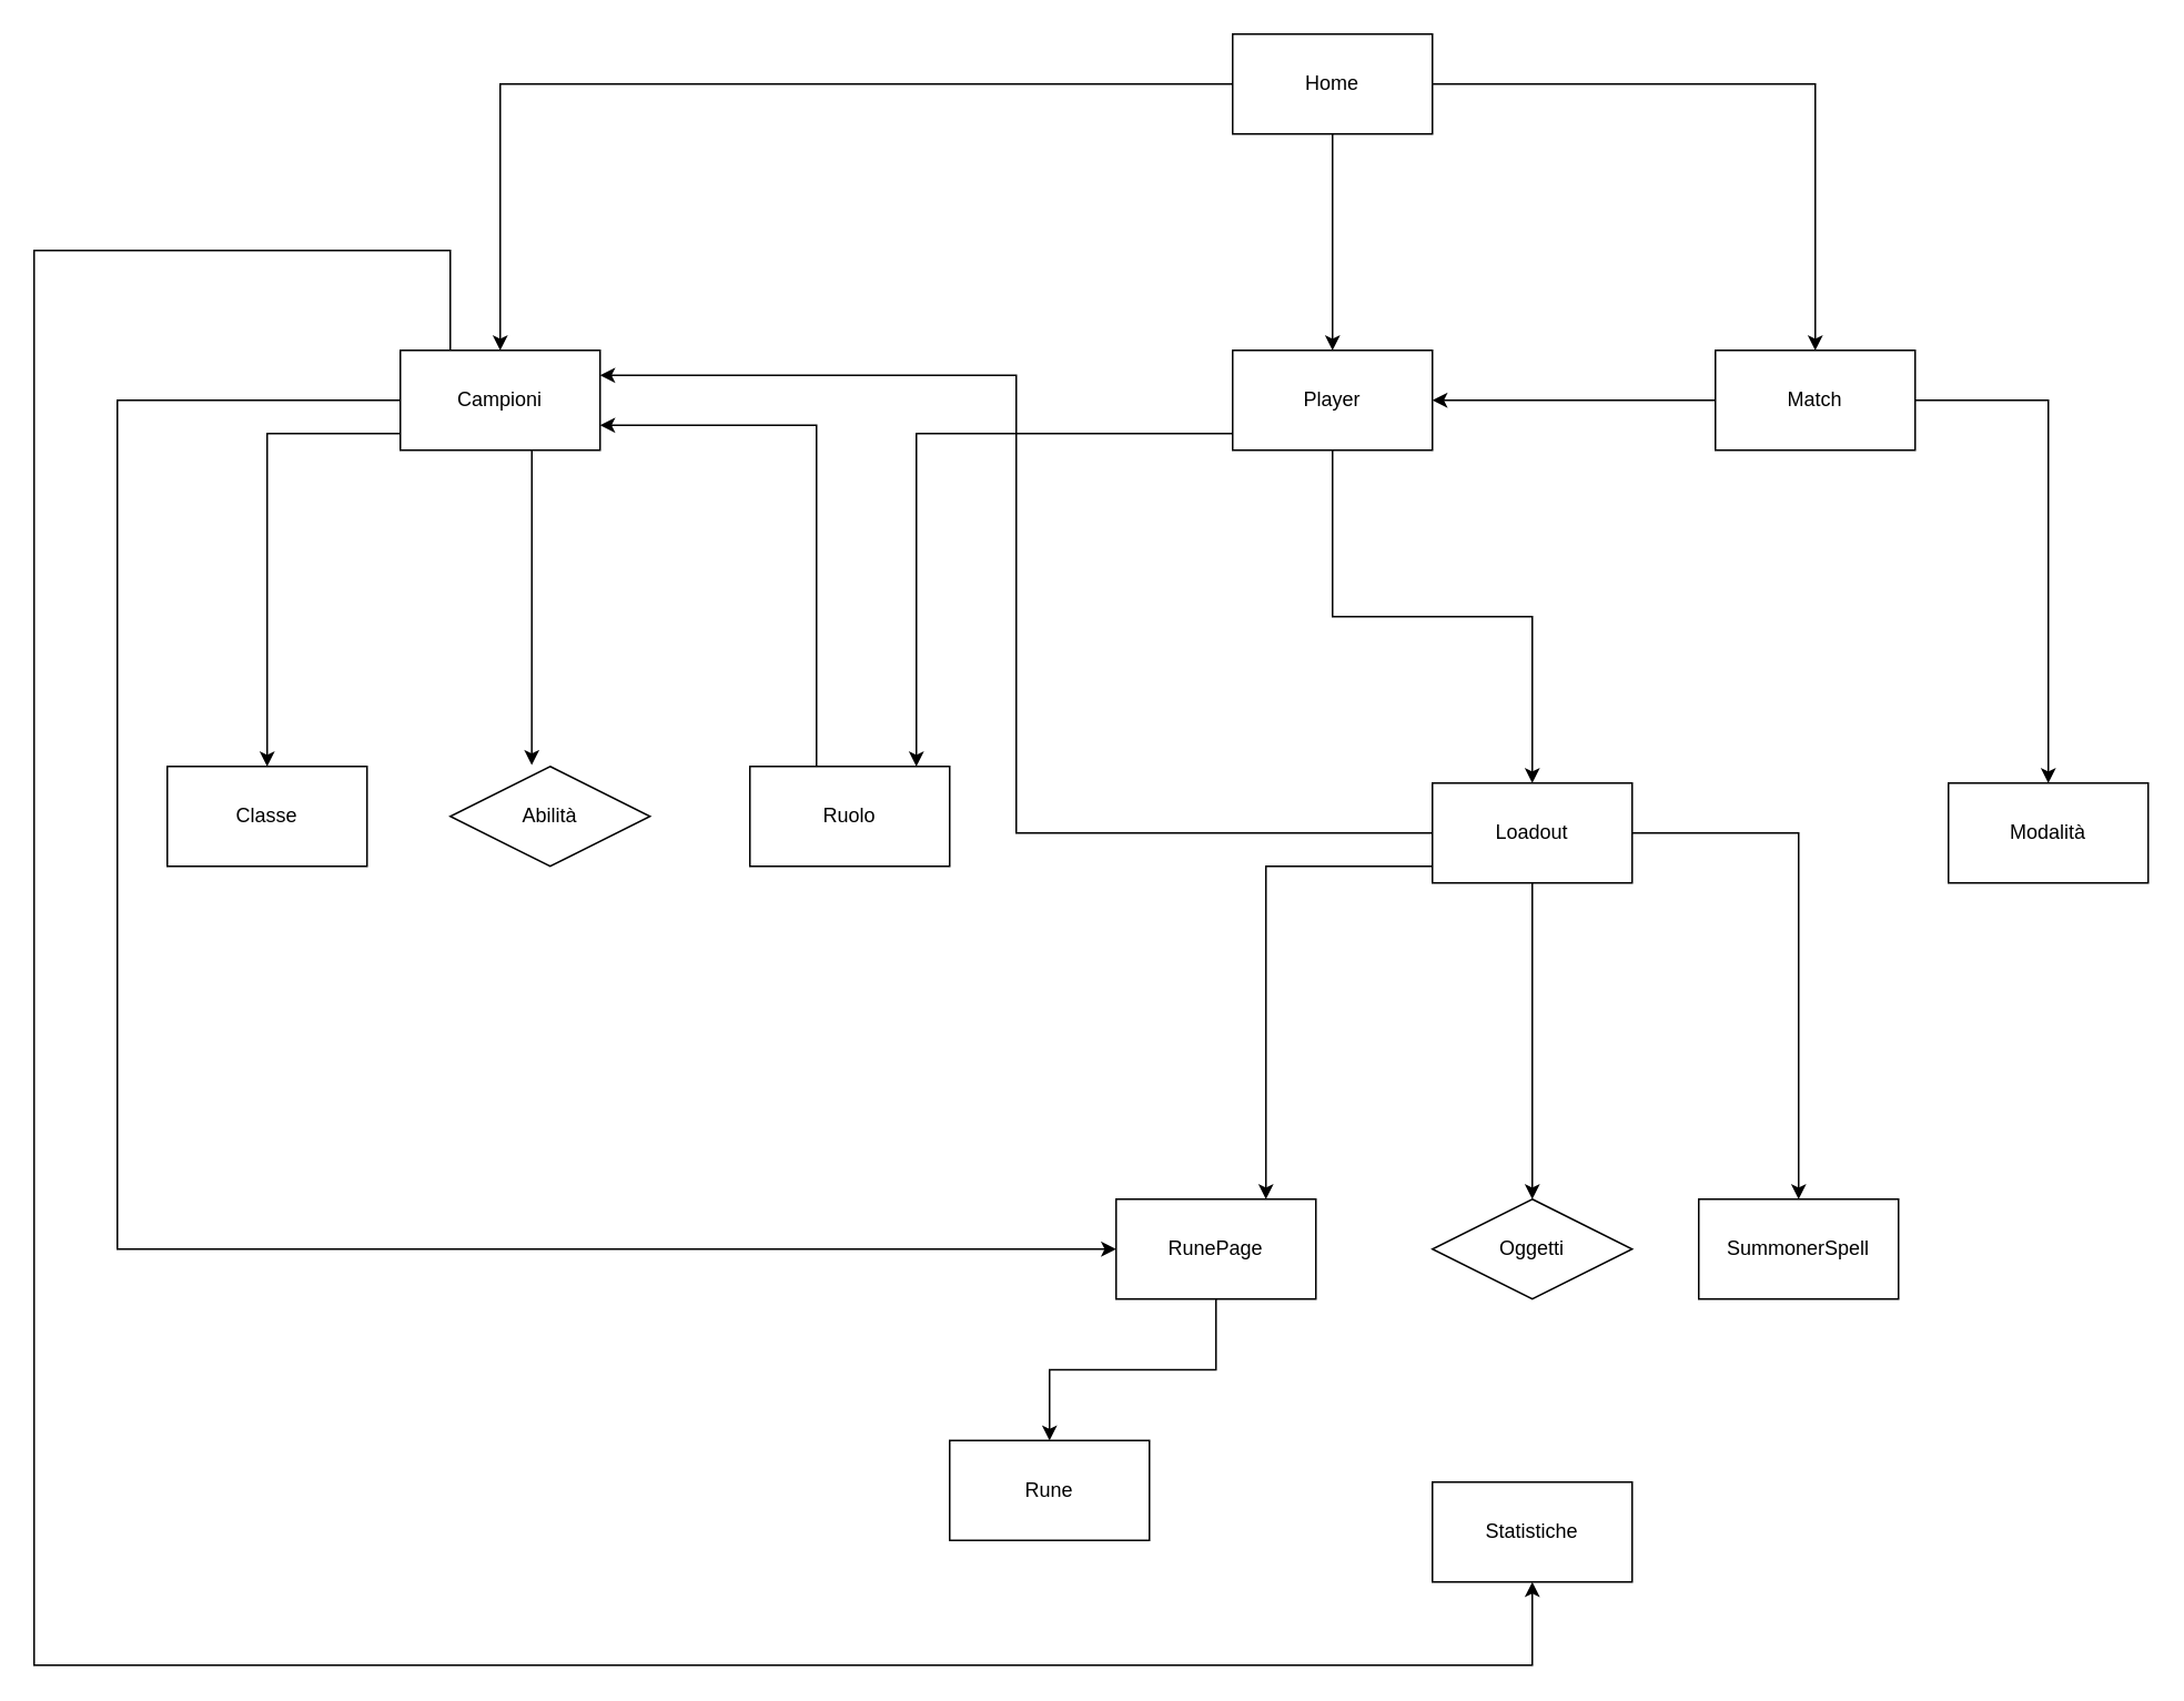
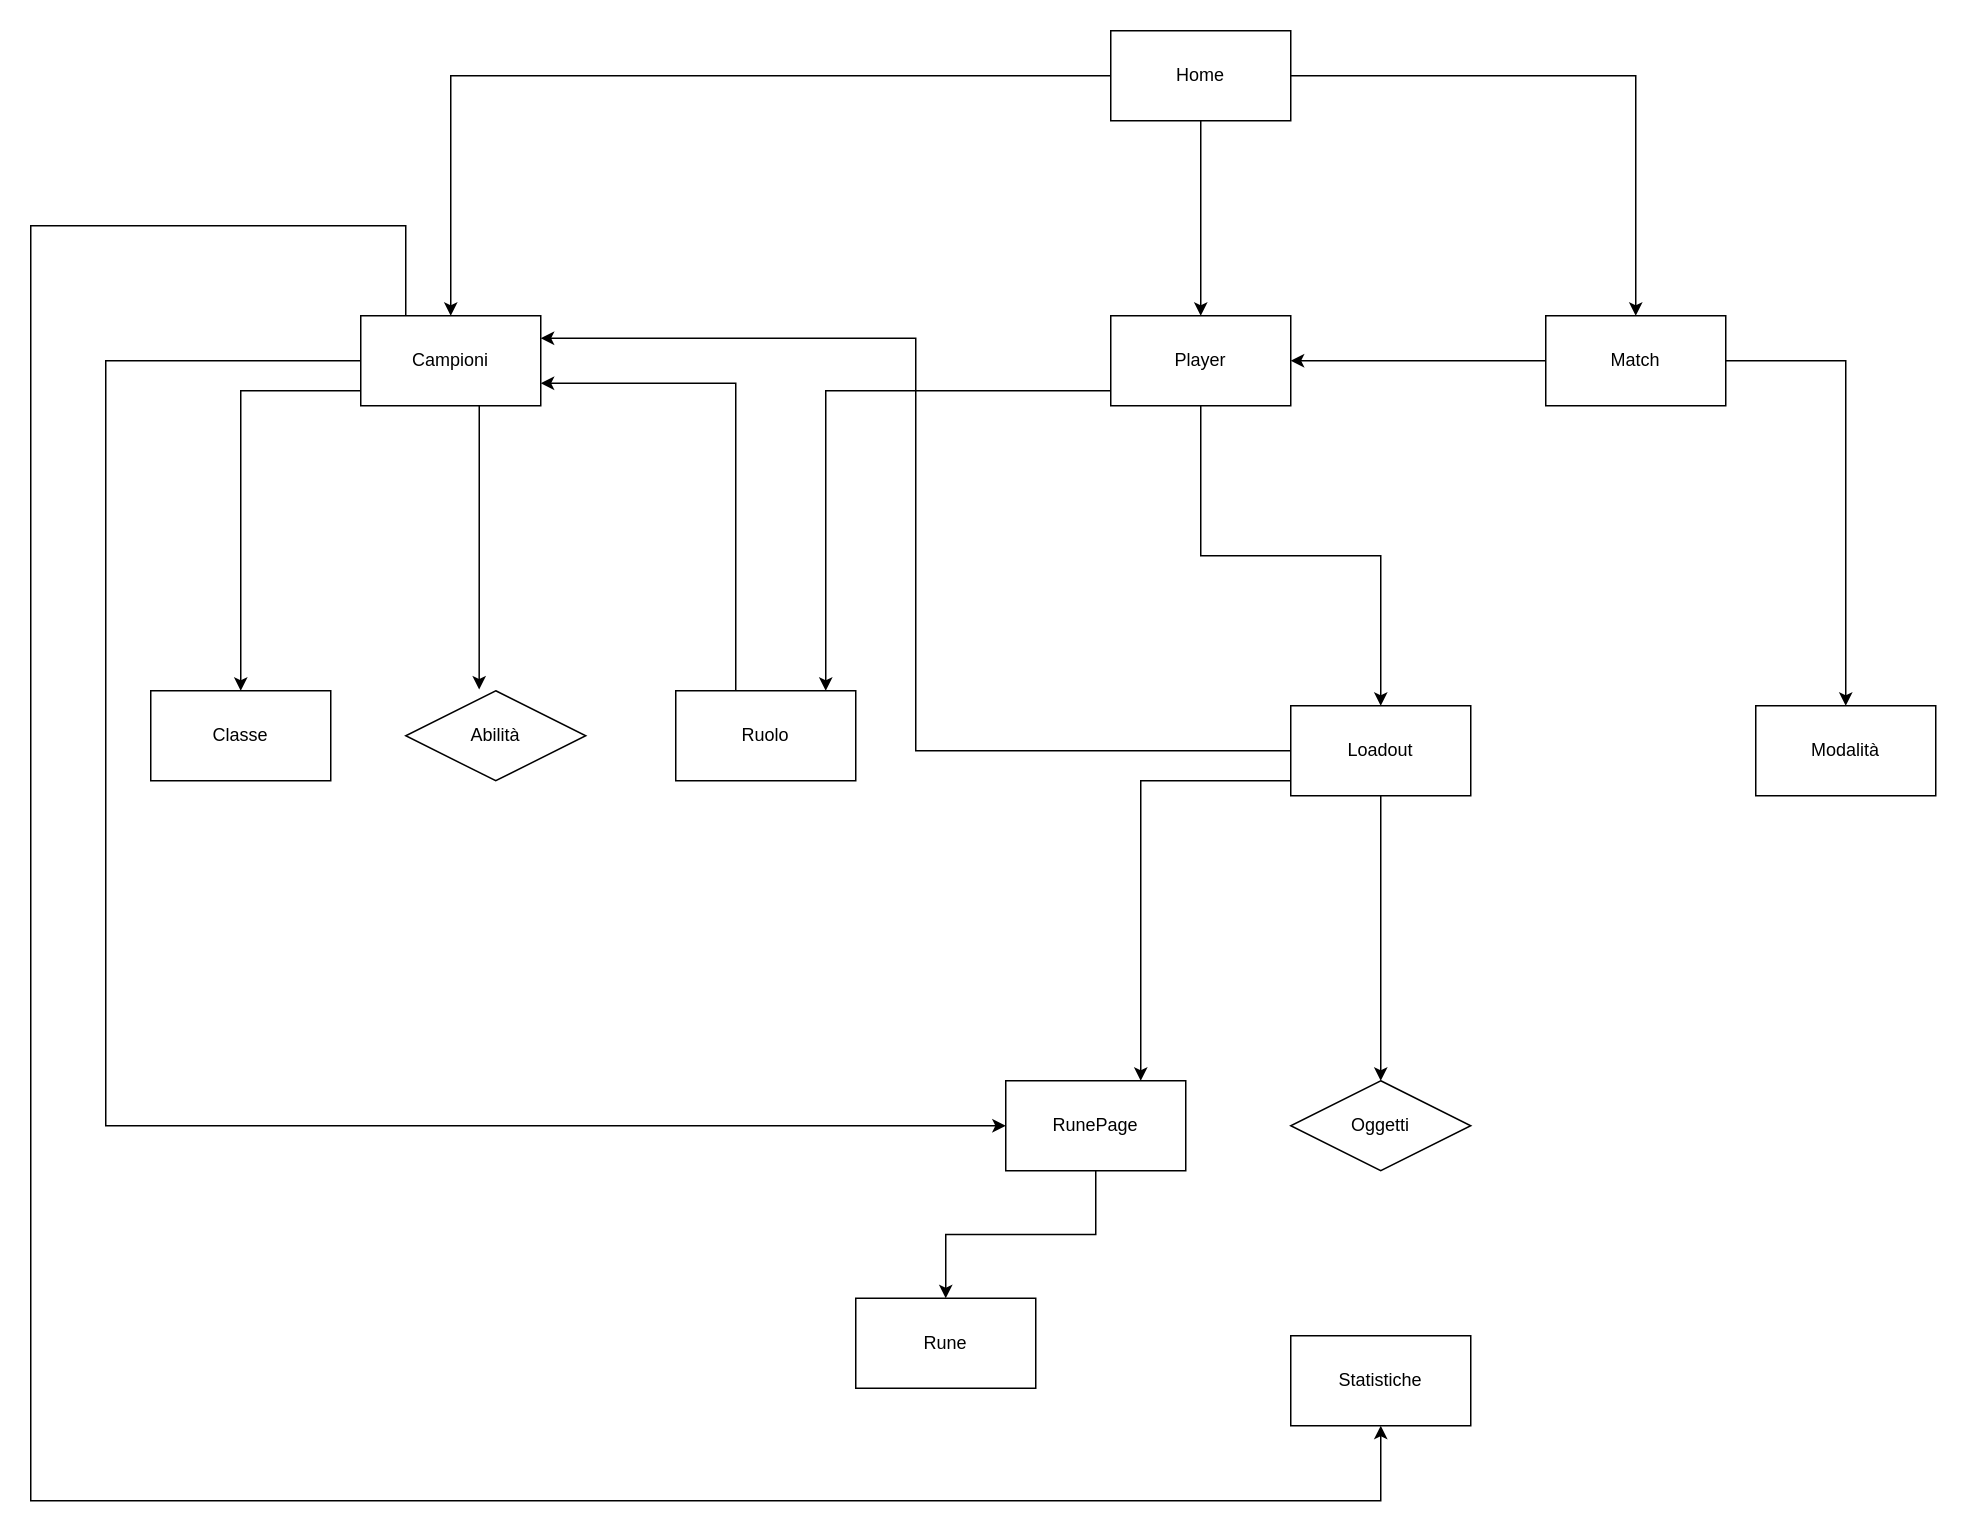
- <mxCell id="24" style="edgeStyle=orthogonalEdgeStyle;rounded=0;orthogonalLoop=1;jettySize=auto;html=1;" parent="1" source="28" target="21" edge="1"><mxGeometry relative="1" as="geometry" /></mxCell>
- <mxCell id="21" value="SummonerSpell" style="rounded=0;whiteSpace=wrap;html=1;" parent="1" vertex="1"><mxGeometry x="1020" y="720" width="120" height="60" as="geometry" /></mxCell>
